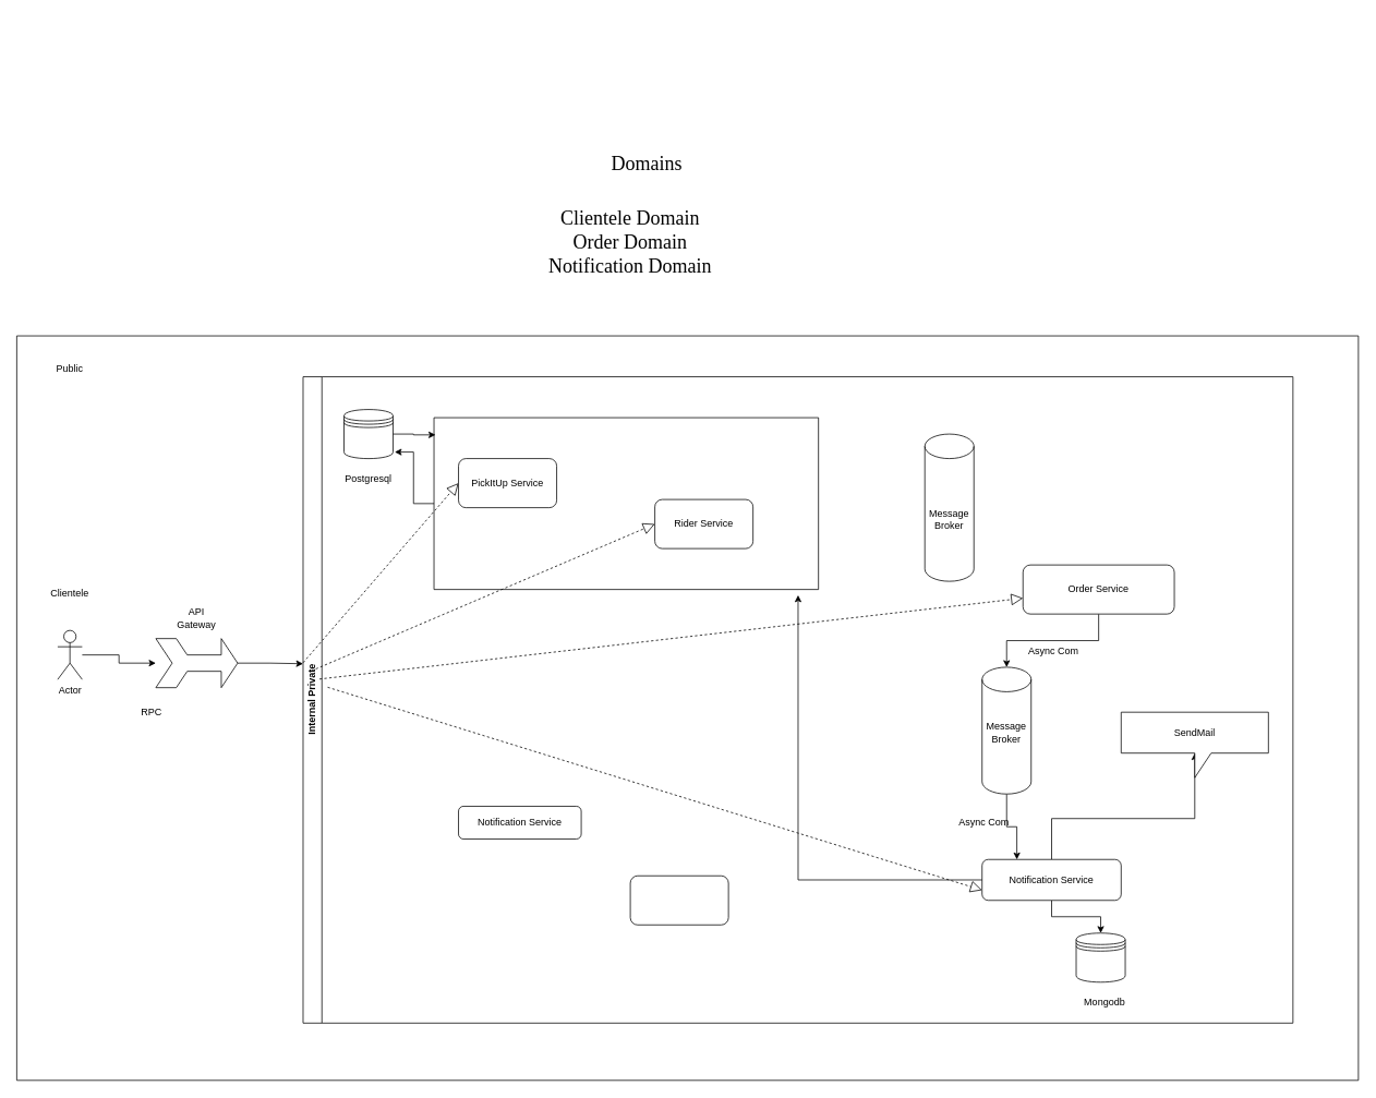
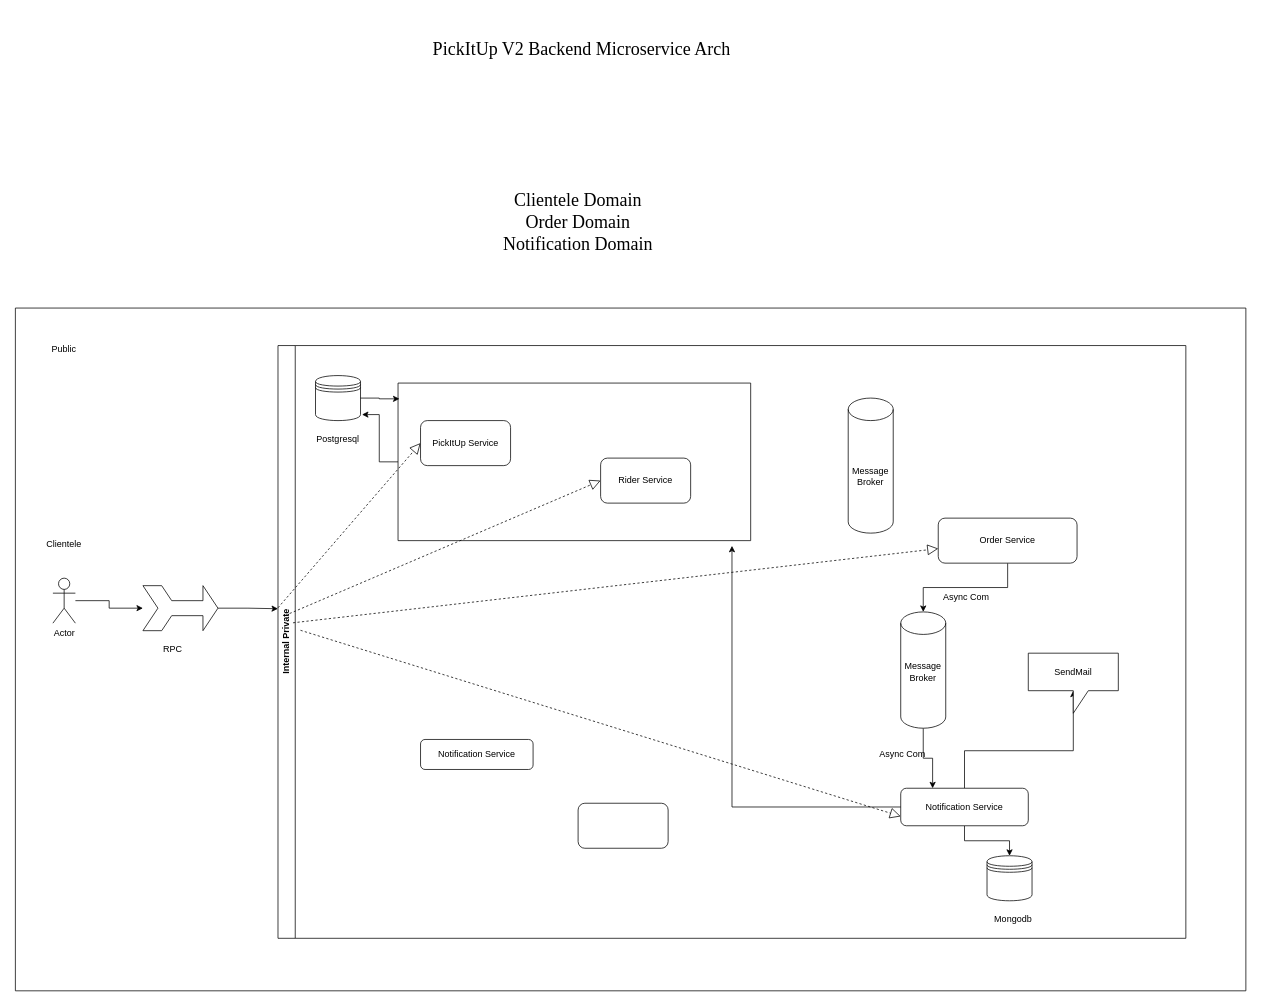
+ <mxCell id="2" value="&lt;font style=&quot;font-size: 24px;&quot; face=&quot;Georgia&quot;&gt;PickItUp V2 Backend Microservice Arch&lt;/font&gt;" style="text;html=1;align=center;verticalAlign=middle;whiteSpace=wrap;rounded=0;" vertex="1" parent="1"><mxGeometry x="560" y="20" width="430" height="90" as="geometry" /></mxCell>
- <mxCell id="3" value="&lt;font style=&quot;font-size: 24px;&quot; face=&quot;Georgia&quot;&gt;Domains&lt;/font&gt;" style="text;html=1;align=center;verticalAlign=middle;resizable=0;points=[];autosize=1;strokeColor=none;fillColor=none;" vertex="1" parent="1"><mxGeometry x="730" y="180" width="120" height="40" as="geometry" /></mxCell>
- <mxCell id="8" value="Public" style="text;html=1;align=center;verticalAlign=middle;whiteSpace=wrap;rounded=0;" vertex="1" parent="5"><mxGeometry x="35" y="25" width="60" height="30" as="geometry" /></mxCell>
+ <mxCell id="8" value="Public" style="text;html=1;align=center;verticalAlign=middle;whiteSpace=wrap;rounded=0;" vertex="1" parent="5"><mxGeometry x="35" y="40" width="60" height="30" as="geometry" /></mxCell>
- <mxCell id="10" value="API Gateway" style="text;html=1;align=center;verticalAlign=middle;whiteSpace=wrap;rounded=0;" vertex="1" parent="5"><mxGeometry x="190" y="330" width="60" height="30" as="geometry" /></mxCell>
- <mxCell id="43" value="RPC" style="text;html=1;align=center;verticalAlign=middle;whiteSpace=wrap;rounded=0;" vertex="1" parent="5"><mxGeometry x="135" y="445" width="60" height="30" as="geometry" /></mxCell>
+ <mxCell id="43" value="RPC" style="text;html=1;align=center;verticalAlign=middle;whiteSpace=wrap;rounded=0;" vertex="1" parent="5"><mxGeometry x="180" y="440" width="60" height="30" as="geometry" /></mxCell>
- <mxCell id="33" value="SendMail" style="shape=callout;whiteSpace=wrap;html=1;perimeter=calloutPerimeter;" vertex="1" parent="12"><mxGeometry x="1000" y="410" width="180" height="80" as="geometry" /></mxCell>
+ <mxCell id="33" value="SendMail" style="shape=callout;whiteSpace=wrap;html=1;perimeter=calloutPerimeter;" vertex="1" parent="12"><mxGeometry x="1000" y="410" width="120" height="80" as="geometry" /></mxCell>
